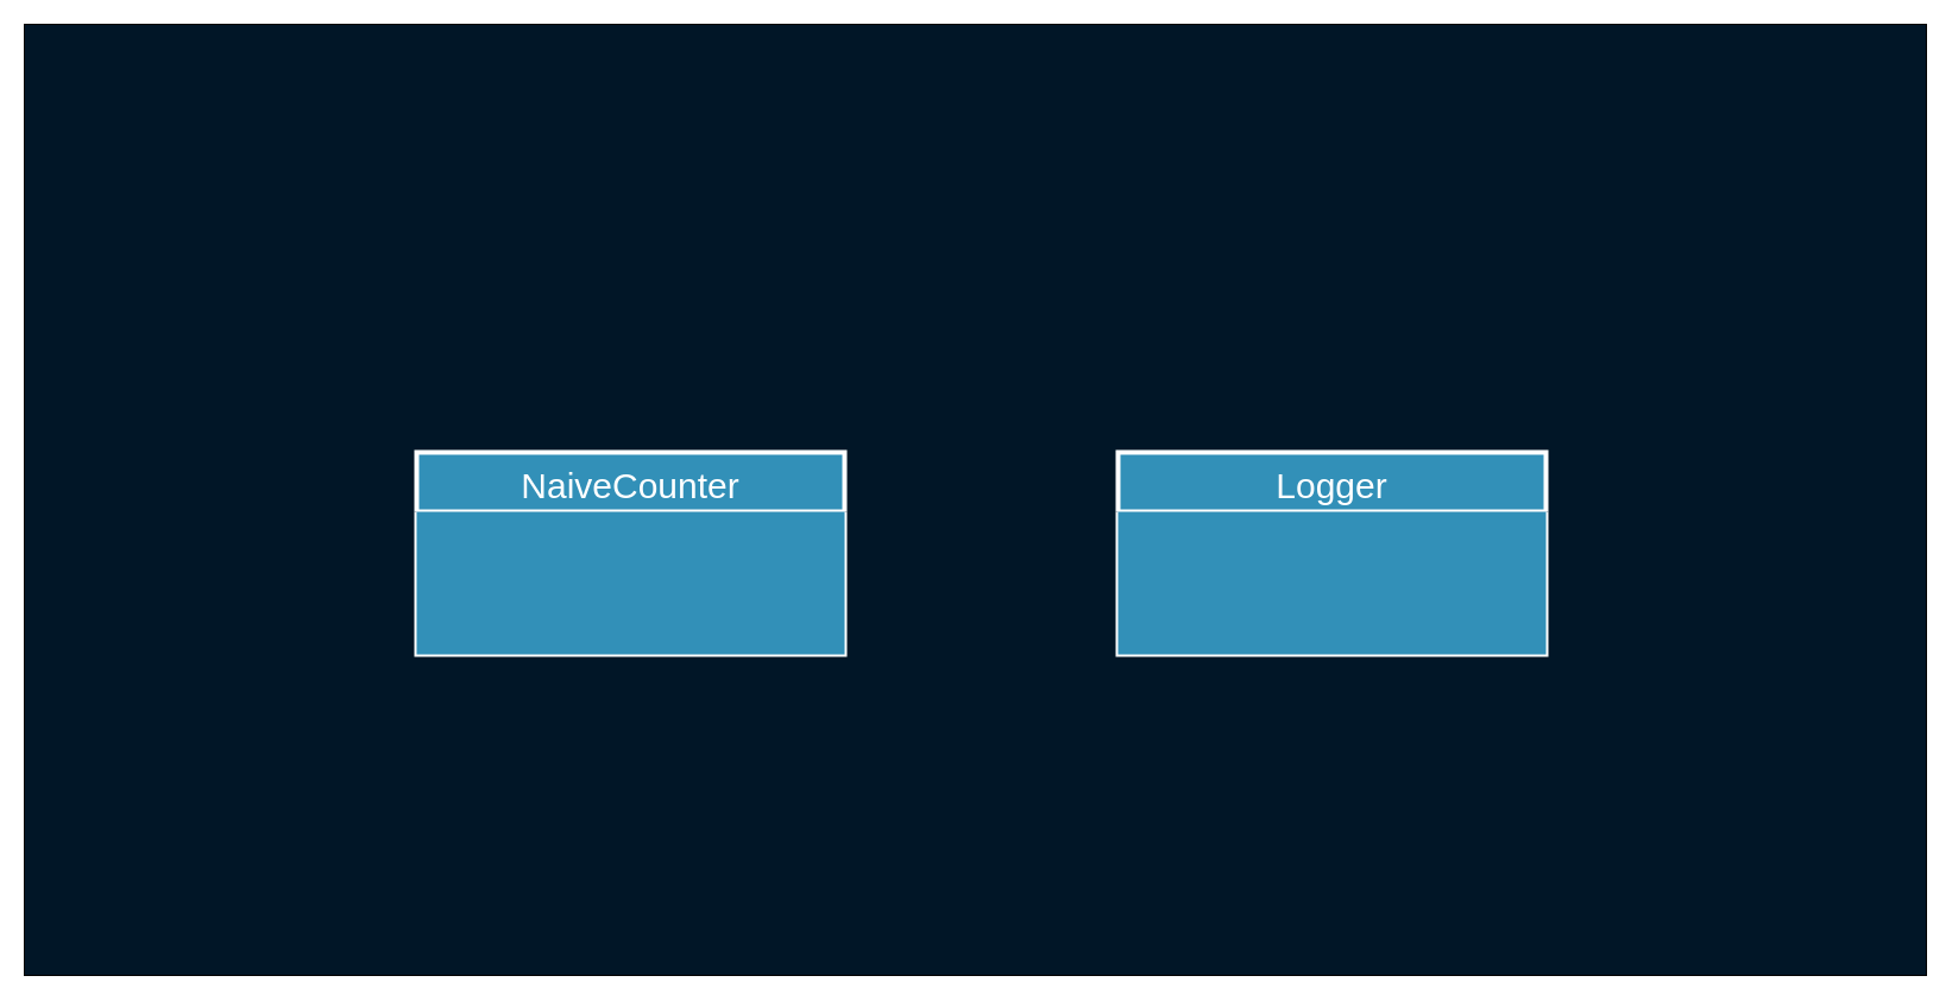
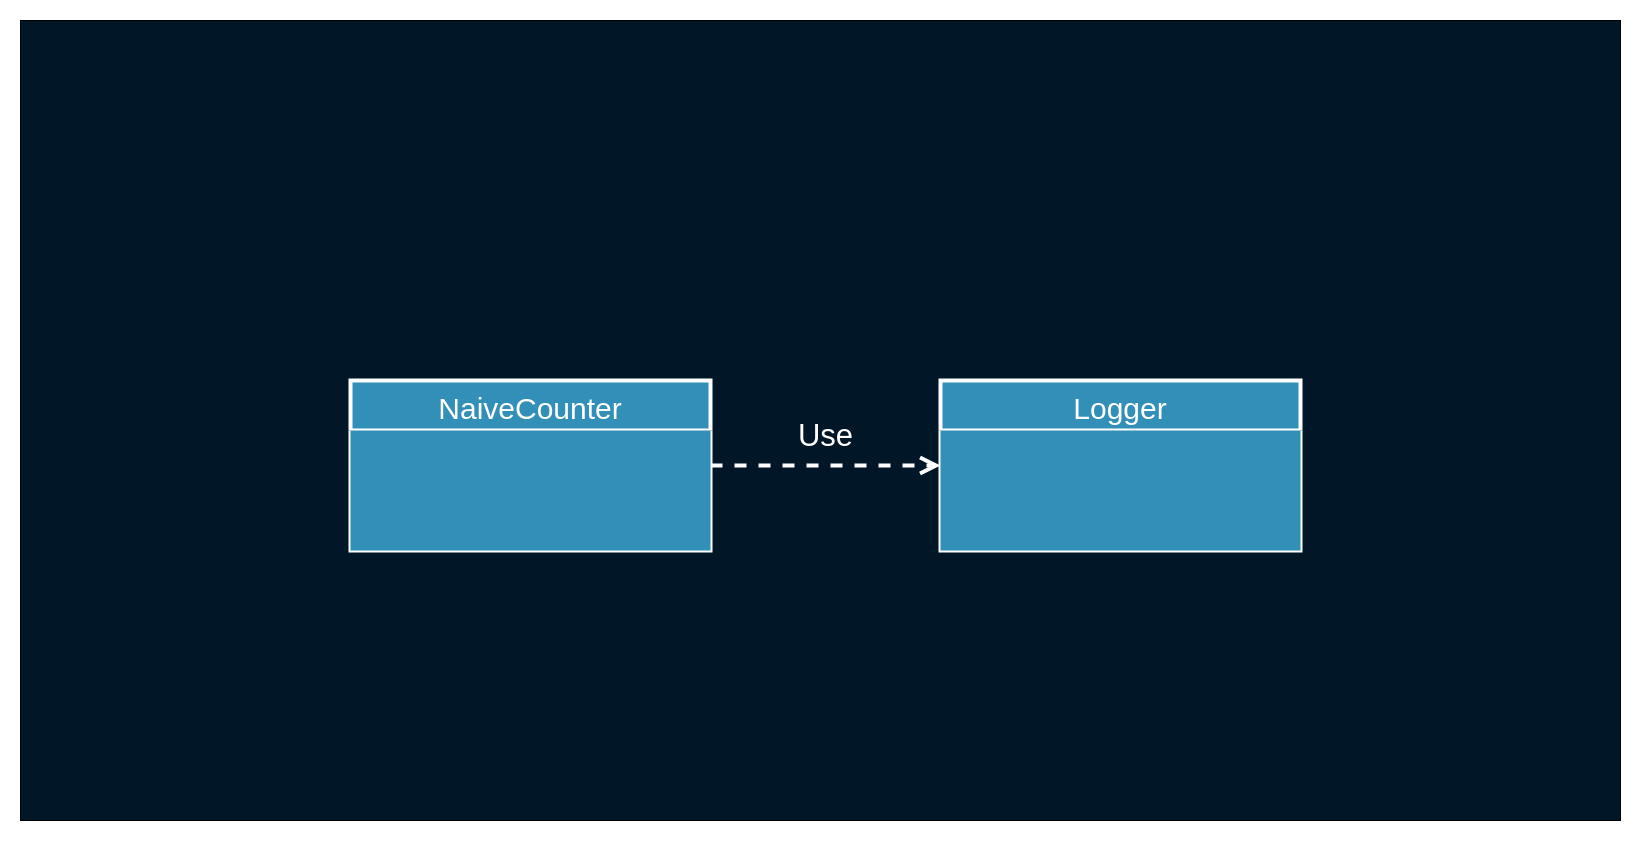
+ <mxCell id="3" value="Use" style="endArrow=open;endSize=12;dashed=1;html=1;fontSize=31;fontColor=#FFFFFF;strokeColor=#FFFFFF;entryX=0;entryY=0.5;entryDx=0;entryDy=0;strokeWidth=4;exitX=1;exitY=0.5;exitDx=0;exitDy=0;labelBackgroundColor=none;rounded=0;" parent="1" source="6" target="4" edge="1"><mxGeometry y="30" width="160" relative="1" as="geometry"><mxPoint x="420" y="315" as="sourcePoint" /><mxPoint x="734" y="315" as="targetPoint" /><Array as="points" /><mxPoint as="offset" /></mxGeometry></mxCell>
